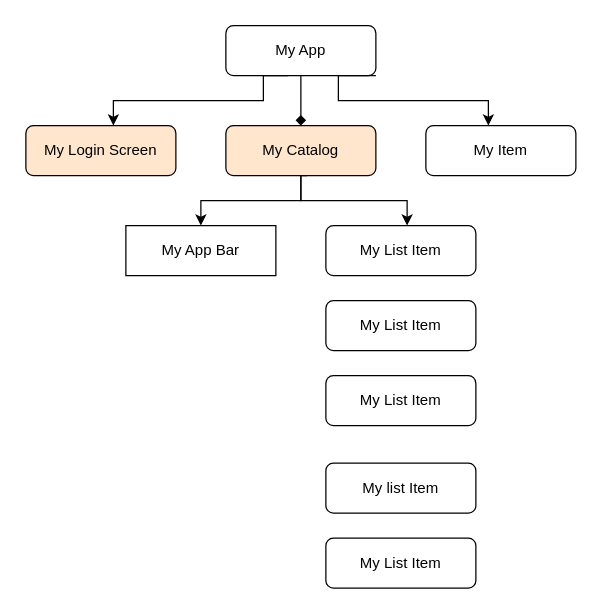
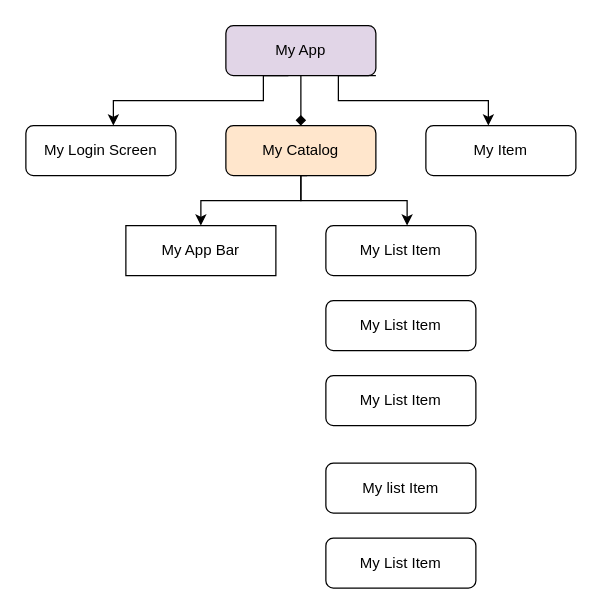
- <mxCell id="3" value="My App" style="rounded=1;whiteSpace=wrap;html=1;" parent="1" vertex="1"><mxGeometry x="180" y="20" width="120" height="40" as="geometry" /></mxCell>
+ <mxCell id="3" value="My App" style="rounded=1;whiteSpace=wrap;html=1;fillColor=#e1d5e7;" parent="1" vertex="1"><mxGeometry x="180" y="20" width="120" height="40" as="geometry" /></mxCell>
- <mxCell id="10" value="My Login Screen" style="rounded=1;whiteSpace=wrap;html=1;fillColor=#ffe6cc;" parent="1" vertex="1"><mxGeometry x="20" y="100" width="120" height="40" as="geometry" /></mxCell>
+ <mxCell id="10" value="My Login Screen" style="rounded=1;whiteSpace=wrap;html=1;" parent="1" vertex="1"><mxGeometry x="20" y="100" width="120" height="40" as="geometry" /></mxCell>
